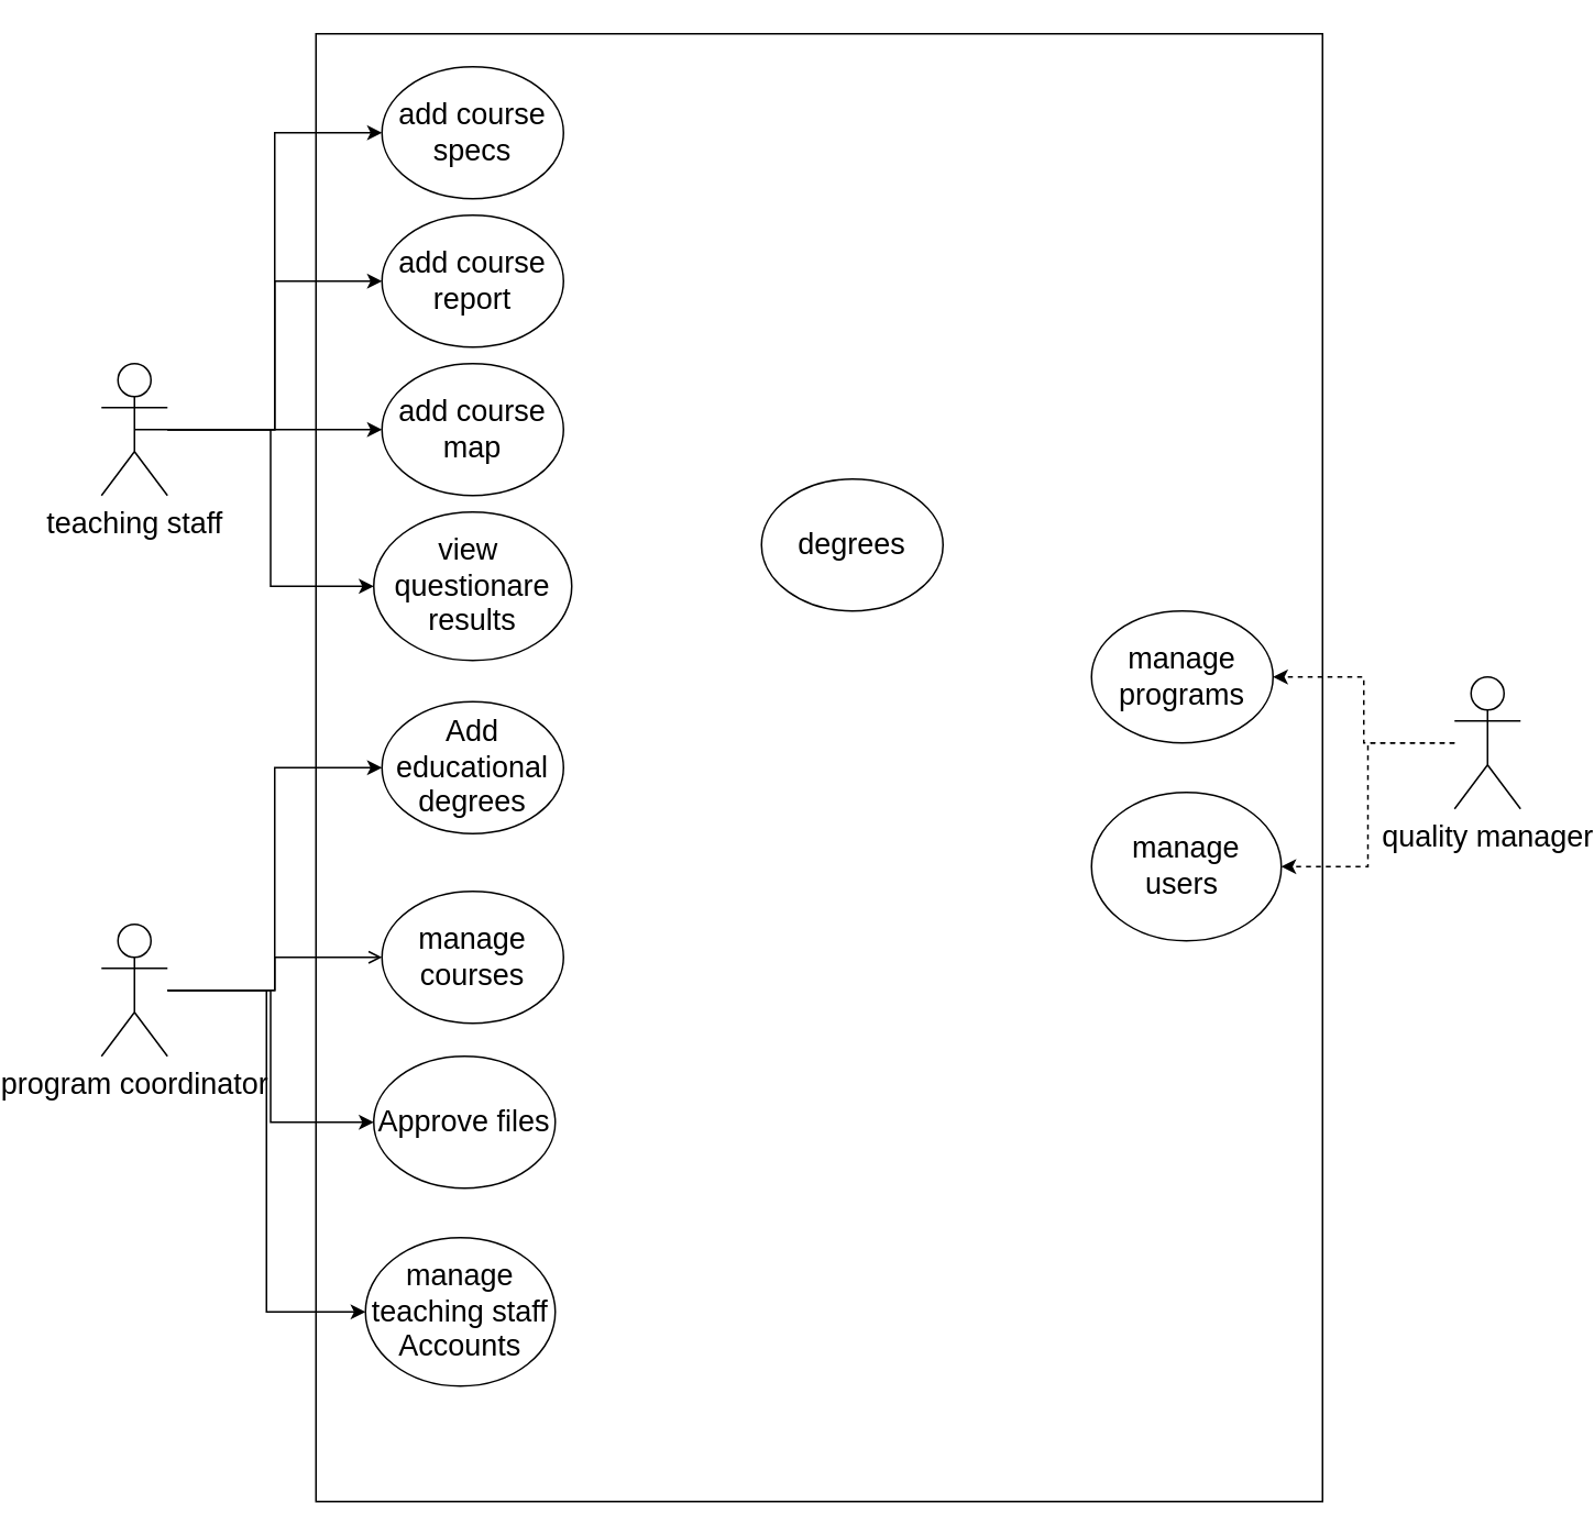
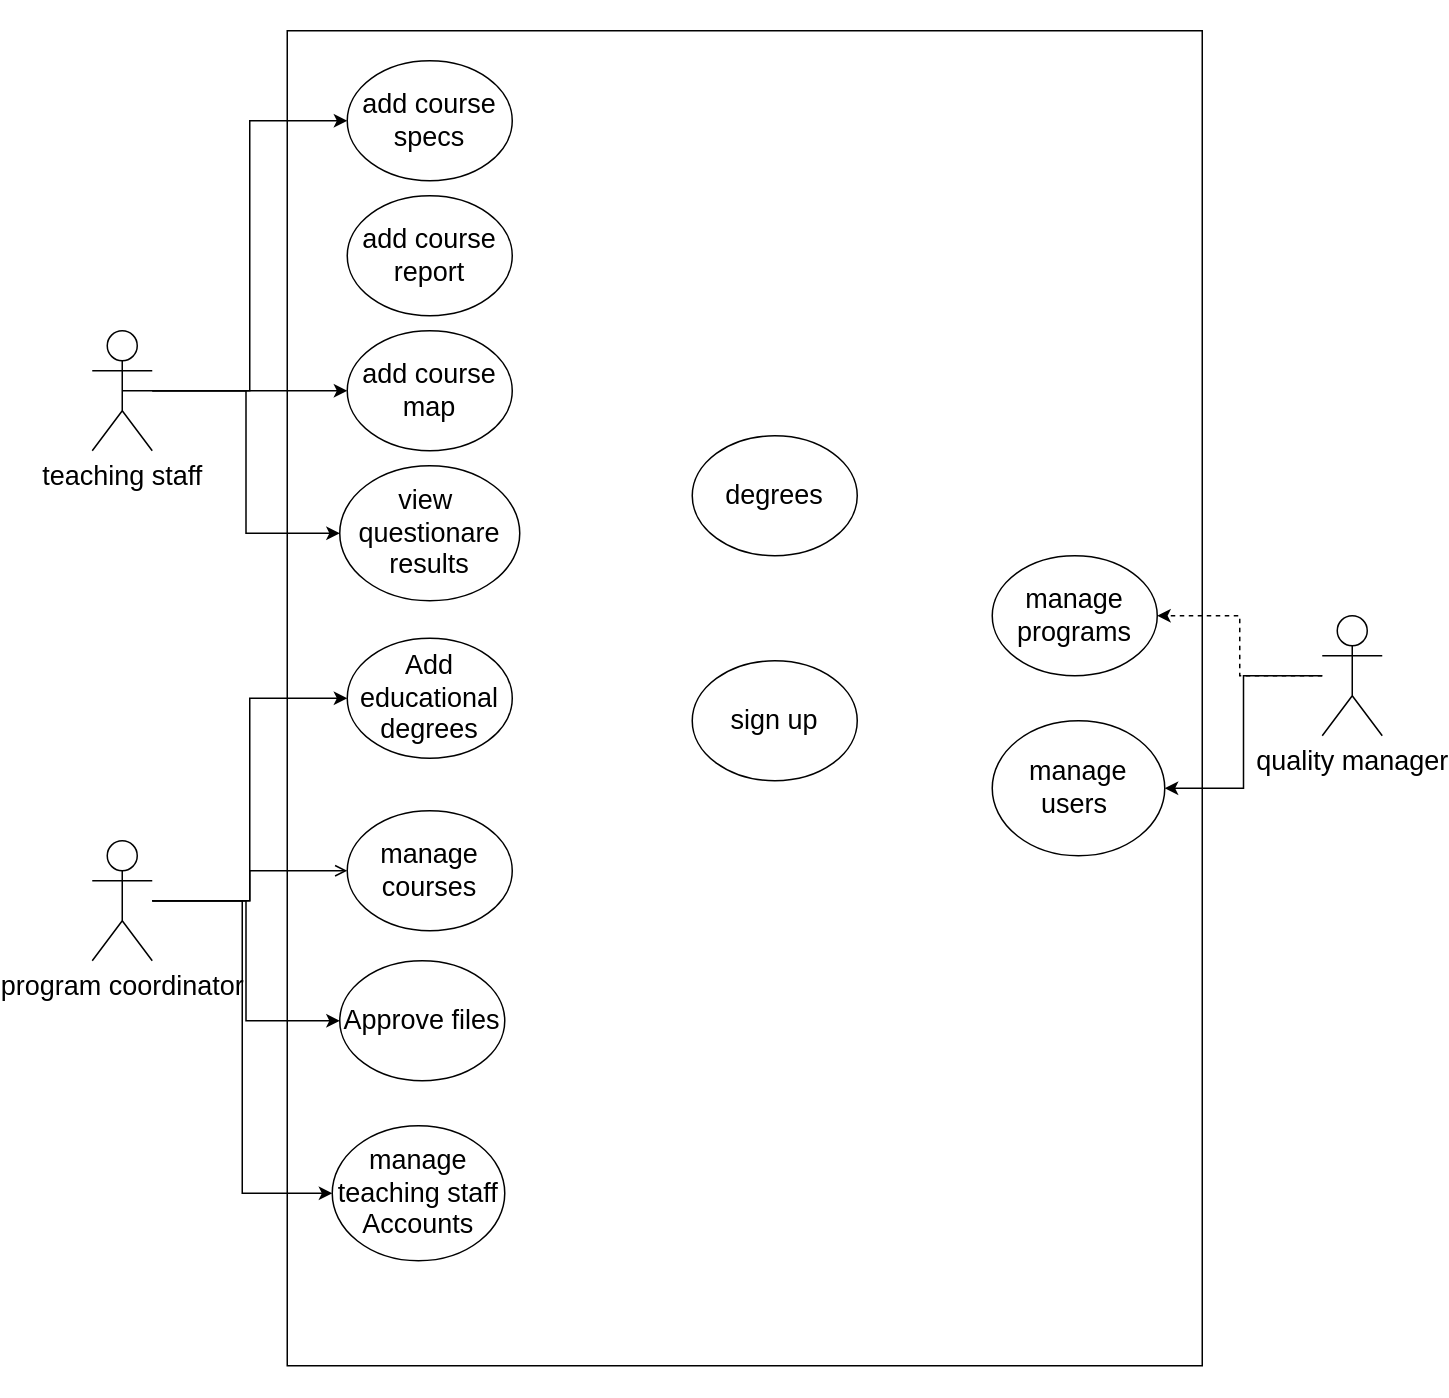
- <mxCell id="4" style="edgeStyle=orthogonalEdgeStyle;rounded=0;orthogonalLoop=1;jettySize=auto;html=1;entryX=0;entryY=0.5;entryDx=0;entryDy=0;" parent="1" source="7" target="22" edge="1"><mxGeometry relative="1" as="geometry" /></mxCell>
+ <mxCell id="25" value="&lt;span style=&quot;font-size: 18px;&quot;&gt;sign up&lt;/span&gt;" style="ellipse;whiteSpace=wrap;html=1;" parent="1" vertex="1"><mxGeometry x="420" y="440" width="110" height="80" as="geometry" /></mxCell>
- <mxCell id="14" style="edgeStyle=orthogonalEdgeStyle;rounded=0;orthogonalLoop=1;jettySize=auto;html=1;entryX=1;entryY=0.5;entryDx=0;entryDy=0;dashed=1;" parent="1" source="15" target="23" edge="1"><mxGeometry relative="1" as="geometry" /></mxCell>
+ <mxCell id="14" style="edgeStyle=orthogonalEdgeStyle;rounded=0;orthogonalLoop=1;jettySize=auto;html=1;entryX=1;entryY=0.5;entryDx=0;entryDy=0;" parent="1" source="15" target="23" edge="1"><mxGeometry relative="1" as="geometry" /></mxCell>
